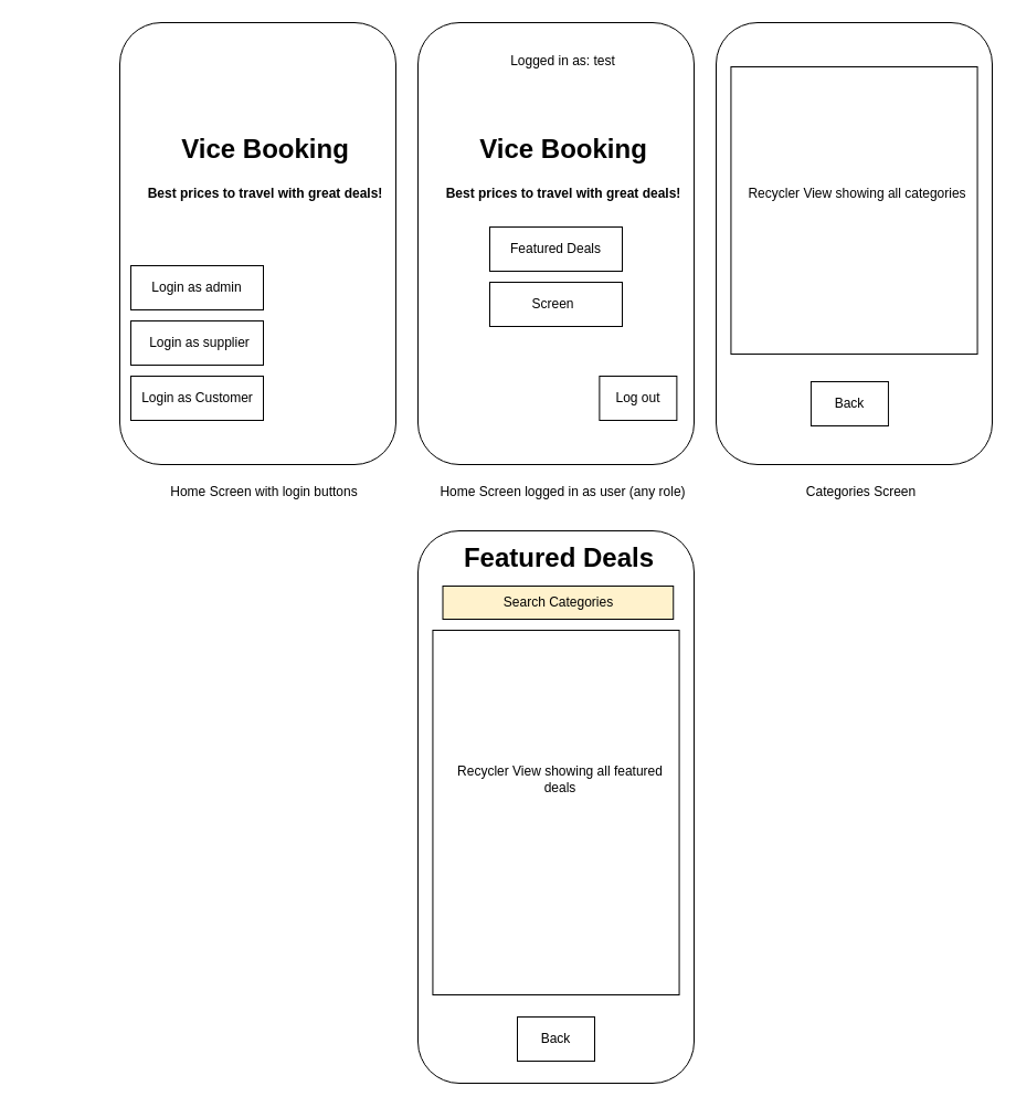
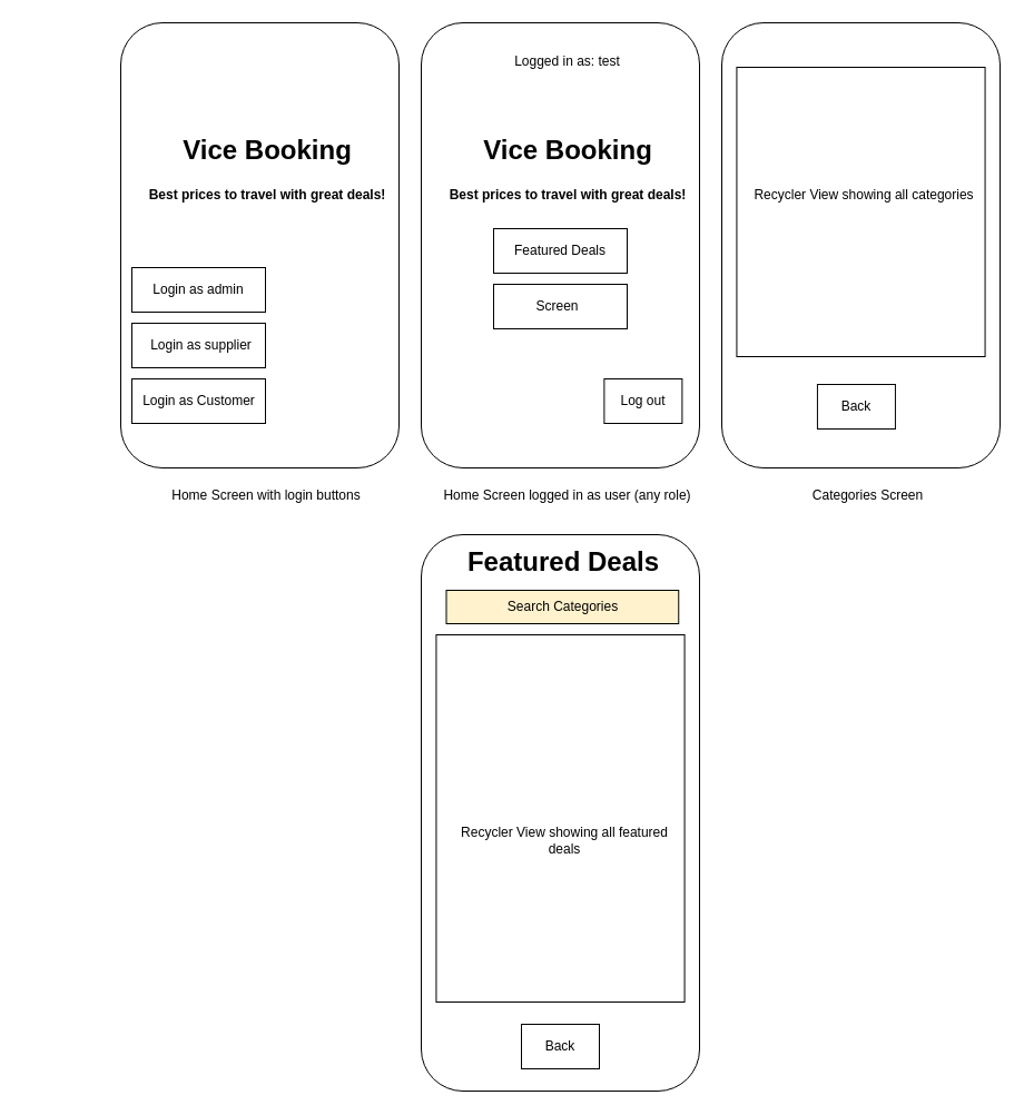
- <mxCell id="32" value="Recycler View showing all featured deals" style="text;html=1;align=center;verticalAlign=middle;whiteSpace=wrap;rounded=0;" vertex="1" parent="1"><mxGeometry x="405.19" y="600" width="204.06" height="210" as="geometry" /></mxCell>
+ <mxCell id="32" value="Recycler View showing all featured deals" style="text;html=1;align=center;verticalAlign=middle;whiteSpace=wrap;rounded=0;" vertex="1" parent="1"><mxGeometry x="405.19" y="650" width="204.06" height="210" as="geometry" /></mxCell>
